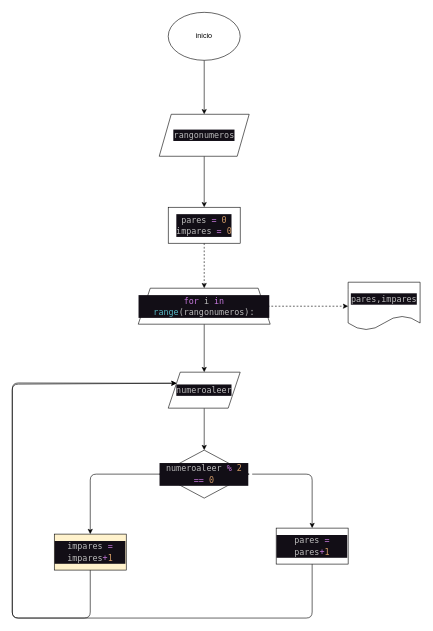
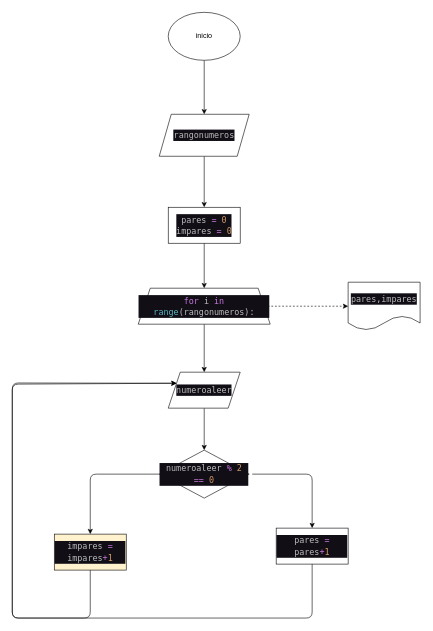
- <mxCell id="6" value="" style="edgeStyle=none;html=1;dashed=1;" edge="1" parent="1" source="7" target="10"><mxGeometry relative="1" as="geometry" /></mxCell>
+ <mxCell id="6" value="" style="edgeStyle=none;html=1;" edge="1" parent="1" source="7" target="10"><mxGeometry relative="1" as="geometry" /></mxCell>
